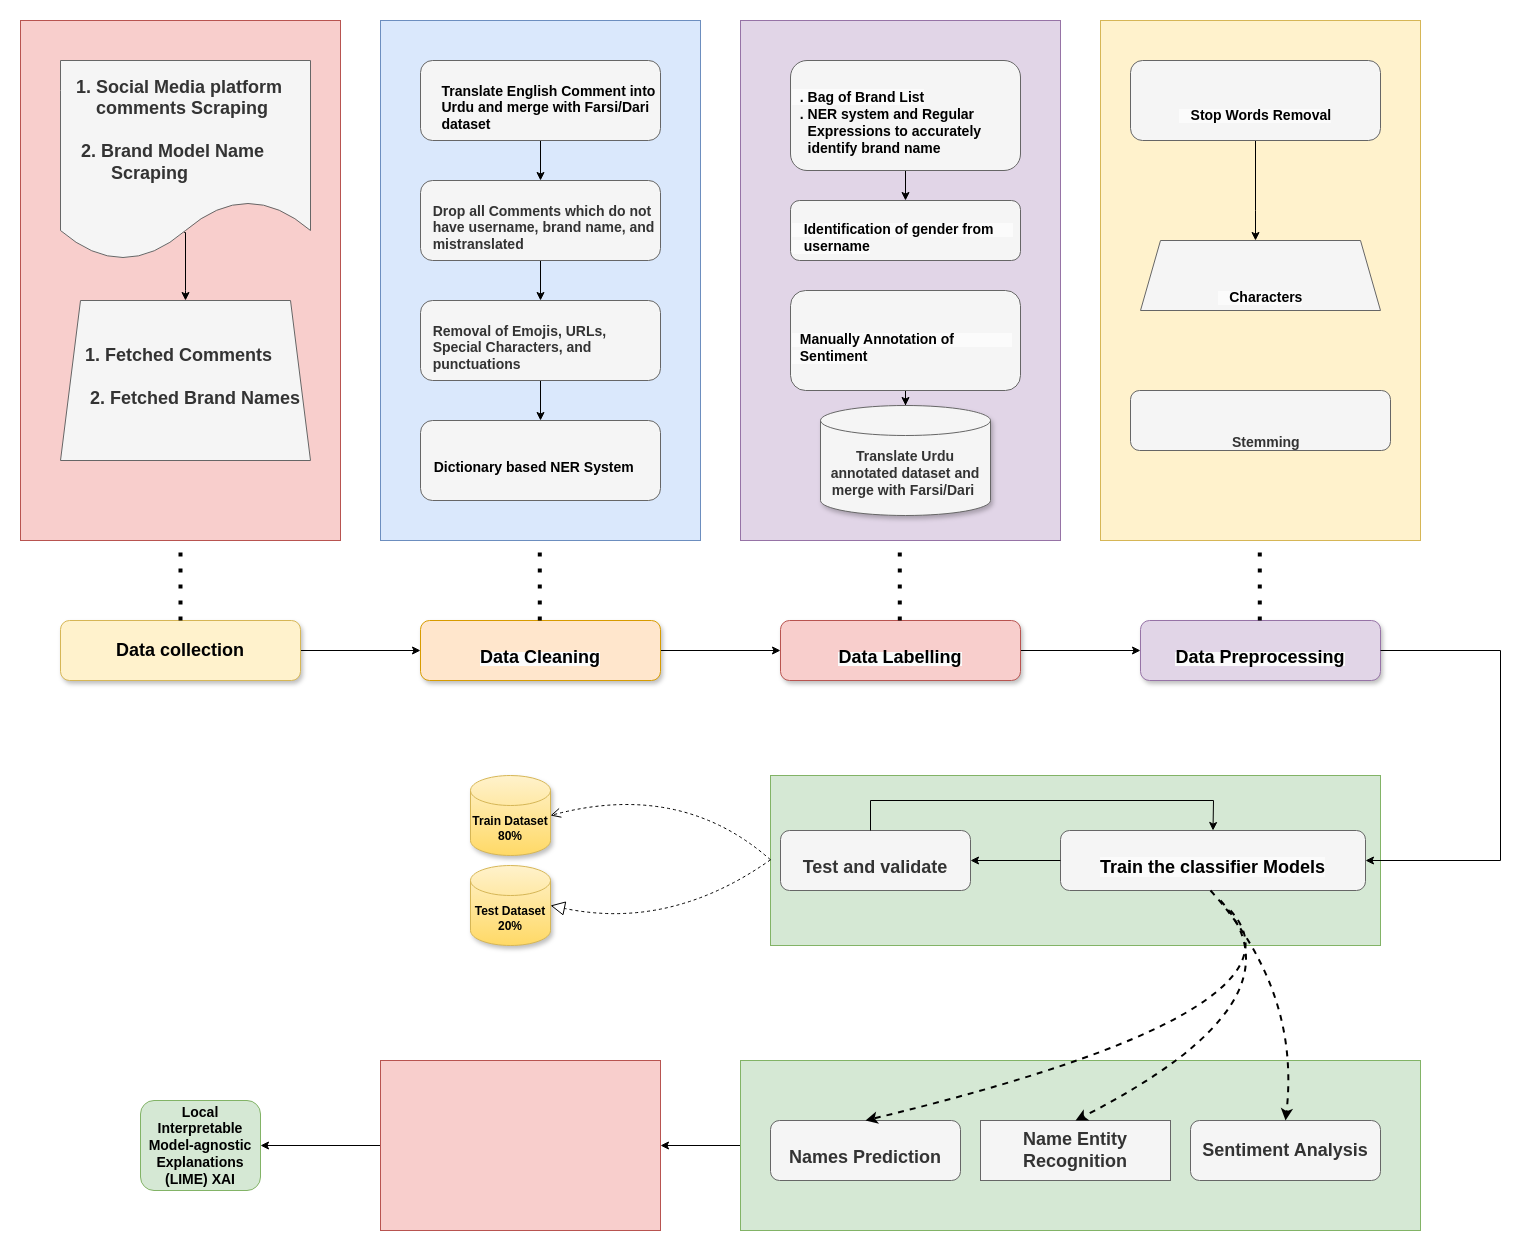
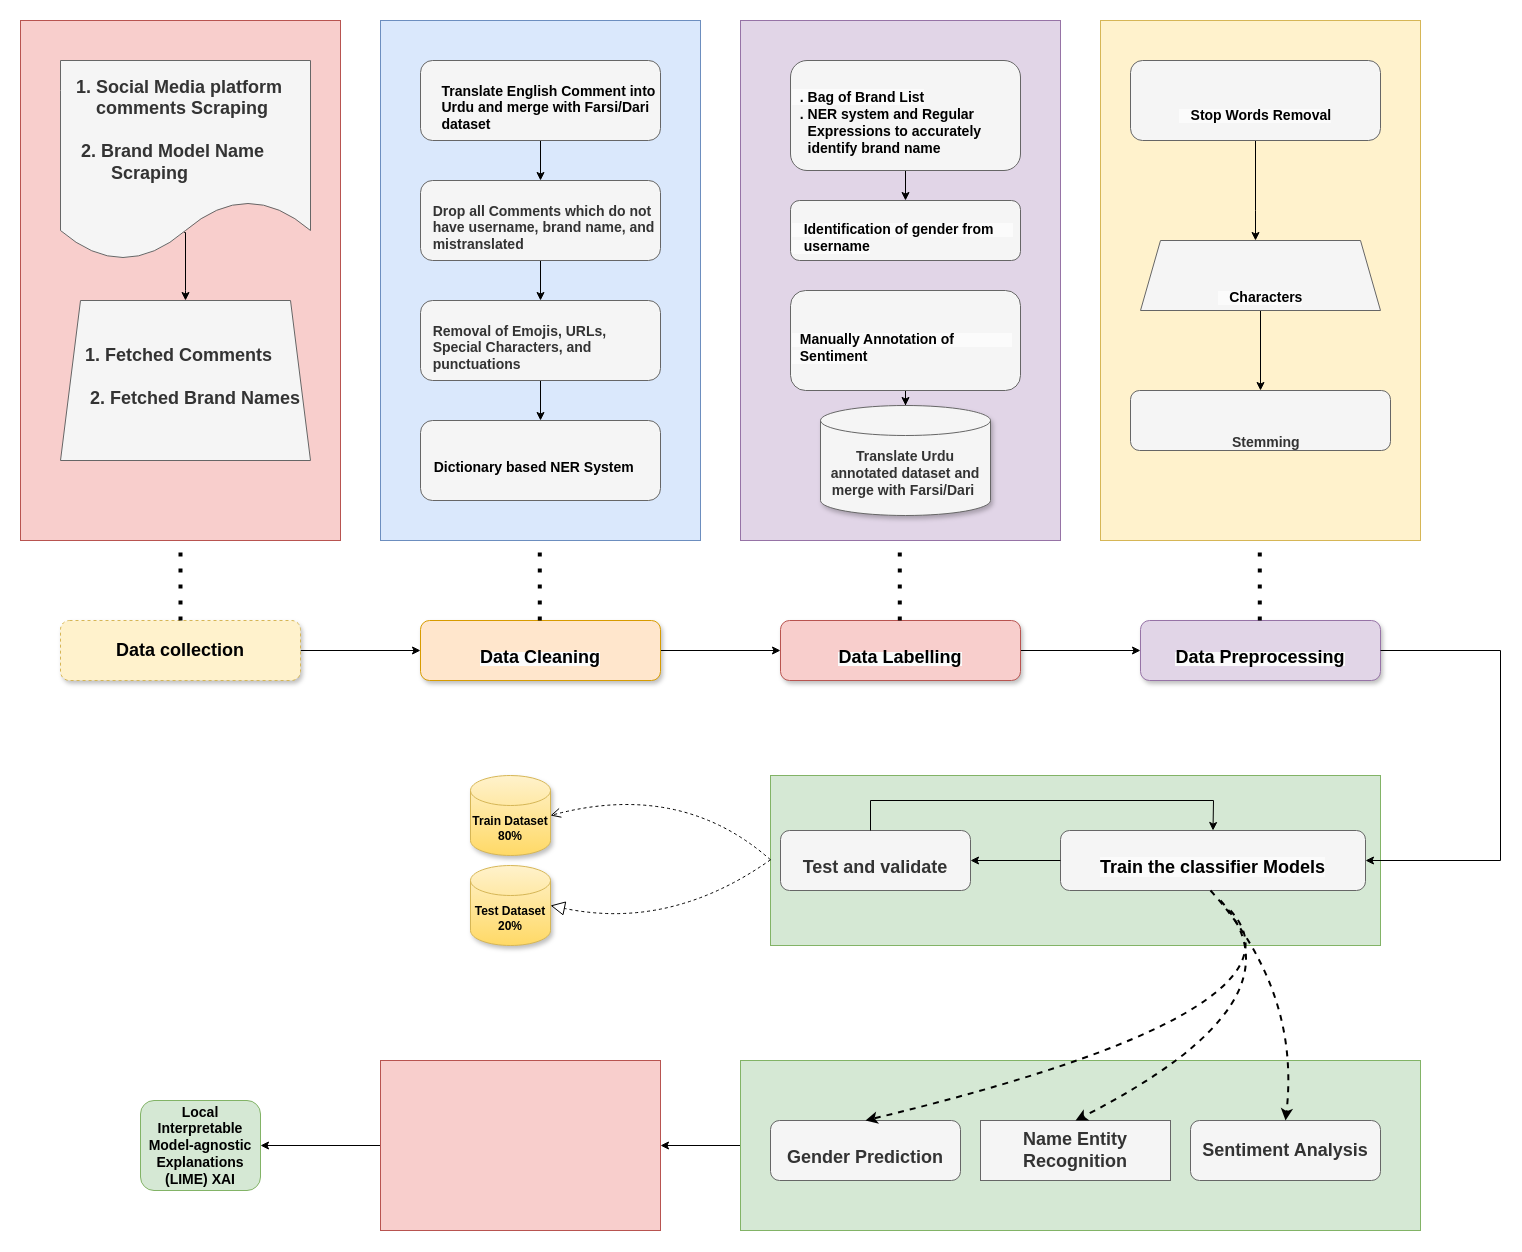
+ <mxCell id="34" value="" style="edgeStyle=orthogonalEdgeStyle;rounded=0;orthogonalLoop=1;jettySize=auto;html=1;" edge="1" parent="1" source="35" target="36"><mxGeometry relative="1" as="geometry" /></mxCell>
- <mxCell id="7" value="&lt;b&gt;&lt;font style=&quot;font-size: 18px;&quot;&gt;Data collection&lt;/font&gt;&lt;/b&gt;" style="rounded=1;whiteSpace=wrap;html=1;glass=0;shadow=1;fillColor=#fff2cc;strokeColor=#d6b656;" vertex="1" parent="1"><mxGeometry x="60" y="620" width="240" height="60" as="geometry" /></mxCell>
+ <mxCell id="7" value="&lt;b&gt;&lt;font style=&quot;font-size: 18px;&quot;&gt;Data collection&lt;/font&gt;&lt;/b&gt;" style="rounded=1;whiteSpace=wrap;html=1;glass=0;shadow=1;fillColor=#fff2cc;strokeColor=#d6b656;dashed=1;" vertex="1" parent="1"><mxGeometry x="60" y="620" width="240" height="60" as="geometry" /></mxCell>
- <mxCell id="49" value="&lt;br style=&quot;border-color: var(--border-color); color: rgb(0, 0, 0); font-family: Helvetica; font-size: 12px; font-style: normal; font-variant-ligatures: normal; font-variant-caps: normal; font-weight: 400; letter-spacing: normal; orphans: 2; text-align: center; text-indent: 0px; text-transform: none; widows: 2; word-spacing: 0px; -webkit-text-stroke-width: 0px; background-color: rgb(251, 251, 251); text-decoration-thickness: initial; text-decoration-style: initial; text-decoration-color: initial;&quot;&gt;&lt;span style=&quot;font-size: 18px;&quot;&gt;&lt;b&gt;Names Prediction&lt;/b&gt;&lt;/span&gt;" style="rounded=1;whiteSpace=wrap;html=1;fillColor=#f5f5f5;fontColor=#333333;strokeColor=#666666;" vertex="1" parent="1"><mxGeometry x="770" y="1120" width="190" height="60" as="geometry" /></mxCell>
+ <mxCell id="49" value="&lt;br style=&quot;border-color: var(--border-color); color: rgb(0, 0, 0); font-family: Helvetica; font-size: 12px; font-style: normal; font-variant-ligatures: normal; font-variant-caps: normal; font-weight: 400; letter-spacing: normal; orphans: 2; text-align: center; text-indent: 0px; text-transform: none; widows: 2; word-spacing: 0px; -webkit-text-stroke-width: 0px; background-color: rgb(251, 251, 251); text-decoration-thickness: initial; text-decoration-style: initial; text-decoration-color: initial;&quot;&gt;&lt;span style=&quot;font-size: 18px;&quot;&gt;&lt;b&gt;Gender Prediction&lt;/b&gt;&lt;/span&gt;" style="rounded=1;whiteSpace=wrap;html=1;fillColor=#f5f5f5;fontColor=#333333;strokeColor=#666666;" vertex="1" parent="1"><mxGeometry x="770" y="1120" width="190" height="60" as="geometry" /></mxCell>
